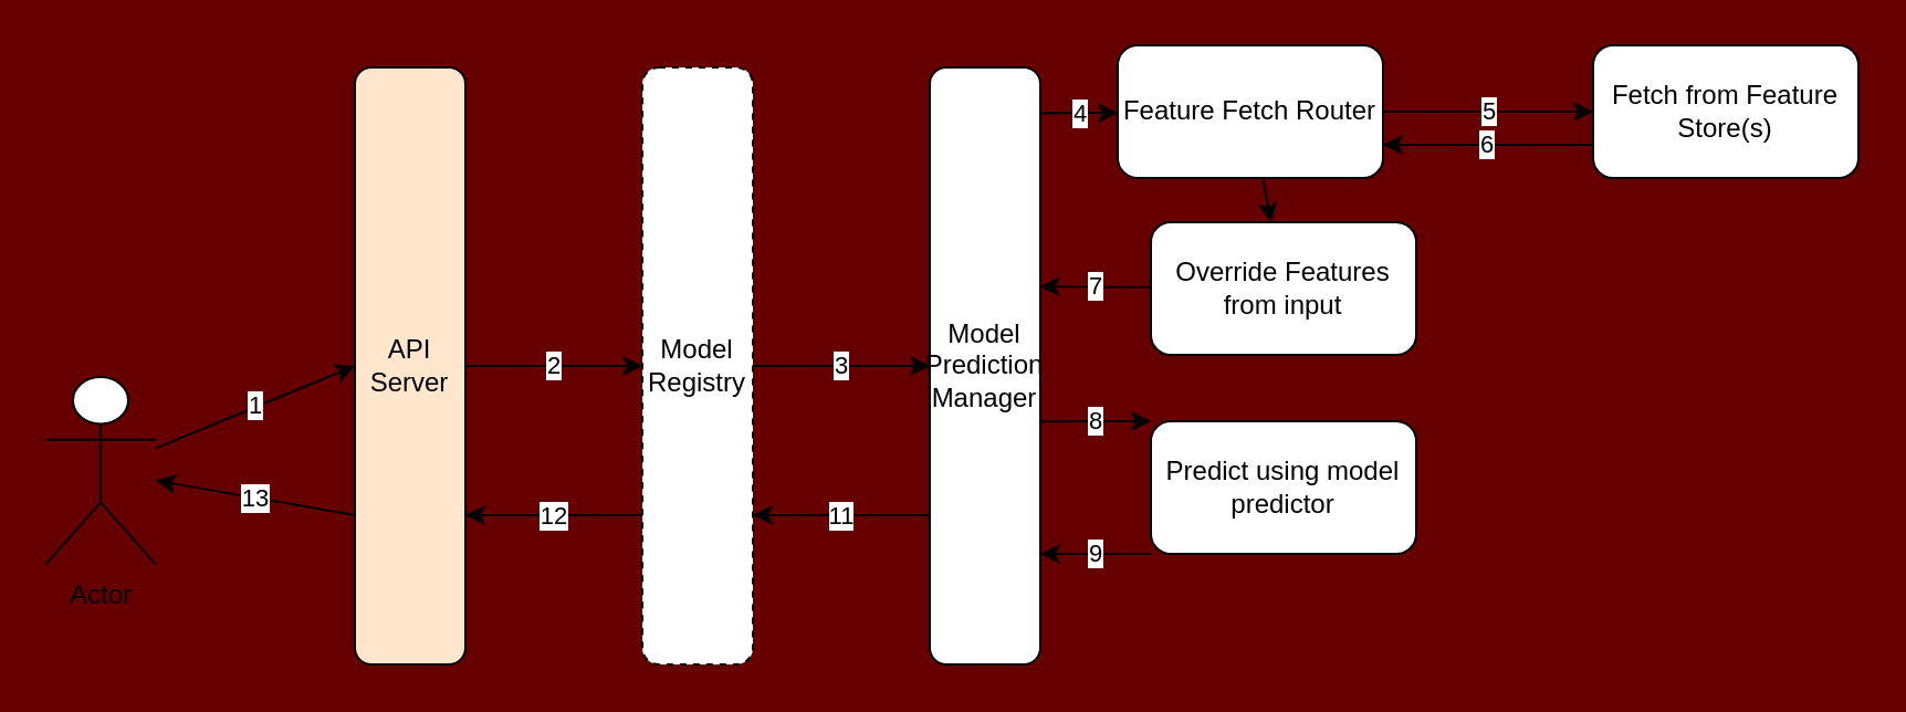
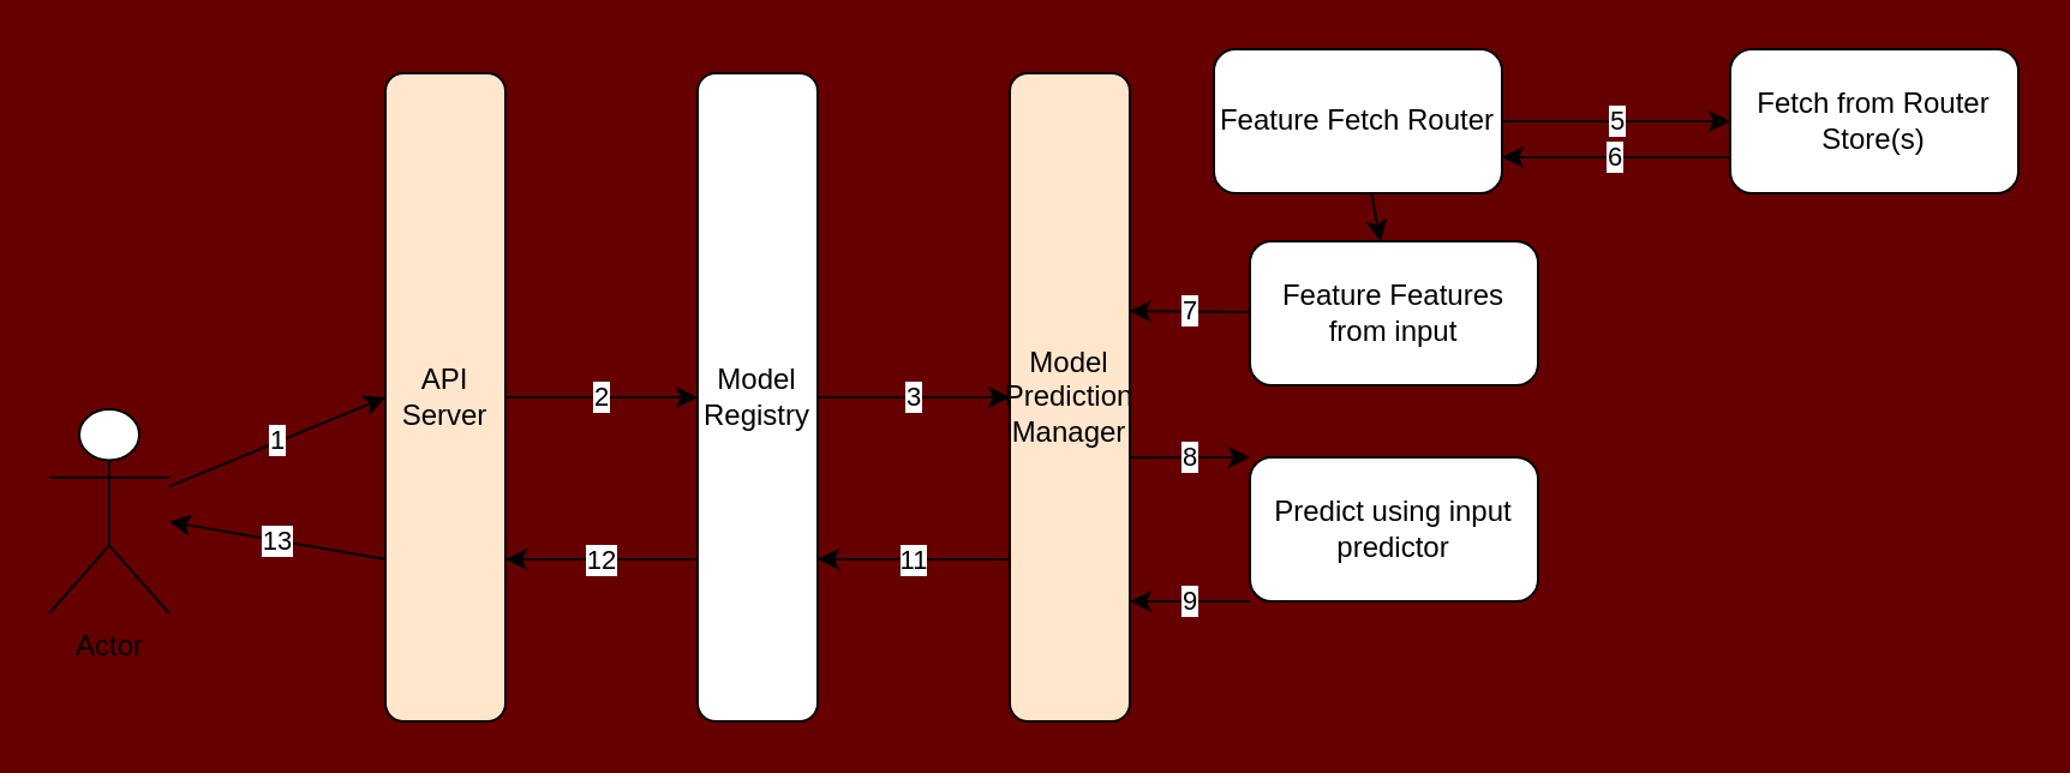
- <mxCell id="16" value="Fetch from Feature Store(s)" style="whiteSpace=wrap;html=1;rounded=1;" vertex="1" parent="1"><mxGeometry x="720" y="20" width="120" height="60" as="geometry" /></mxCell>
+ <mxCell id="16" value="Fetch from Router Store(s)" style="whiteSpace=wrap;html=1;rounded=1;" vertex="1" parent="1"><mxGeometry x="720" y="20" width="120" height="60" as="geometry" /></mxCell>
- <mxCell id="8" value="4" style="edgeStyle=none;html=1;exitX=1.012;exitY=0.077;exitDx=0;exitDy=0;exitPerimeter=0;" edge="1" parent="1" source="11" target="14"><mxGeometry relative="1" as="geometry" /></mxCell>
- <mxCell id="18" value="Override Features from input" style="whiteSpace=wrap;html=1;rounded=1;" vertex="1" parent="1"><mxGeometry x="520" y="100" width="120" height="60" as="geometry" /></mxCell>
+ <mxCell id="18" value="Feature Features from input" style="whiteSpace=wrap;html=1;rounded=1;" vertex="1" parent="1"><mxGeometry x="520" y="100" width="120" height="60" as="geometry" /></mxCell>
- <mxCell id="7" value="Model Registry" style="rounded=1;whiteSpace=wrap;html=1;dashed=1;" vertex="1" parent="1"><mxGeometry x="290" y="30" width="50" height="270" as="geometry" /></mxCell>
+ <mxCell id="7" value="Model Registry" style="rounded=1;whiteSpace=wrap;html=1;" vertex="1" parent="1"><mxGeometry x="290" y="30" width="50" height="270" as="geometry" /></mxCell>
- <mxCell id="11" value="Model Prediction Manager" style="rounded=1;whiteSpace=wrap;html=1;" vertex="1" parent="1"><mxGeometry x="420" y="30" width="50" height="270" as="geometry" /></mxCell>
+ <mxCell id="11" value="Model Prediction Manager" style="rounded=1;whiteSpace=wrap;html=1;fillColor=#ffe6cc;" vertex="1" parent="1"><mxGeometry x="420" y="30" width="50" height="270" as="geometry" /></mxCell>
- <mxCell id="20" value="Predict using model predictor" style="whiteSpace=wrap;html=1;rounded=1;" vertex="1" parent="1"><mxGeometry x="520" y="190" width="120" height="60" as="geometry" /></mxCell>
+ <mxCell id="20" value="Predict using input predictor" style="whiteSpace=wrap;html=1;rounded=1;" vertex="1" parent="1"><mxGeometry x="520" y="190" width="120" height="60" as="geometry" /></mxCell>
